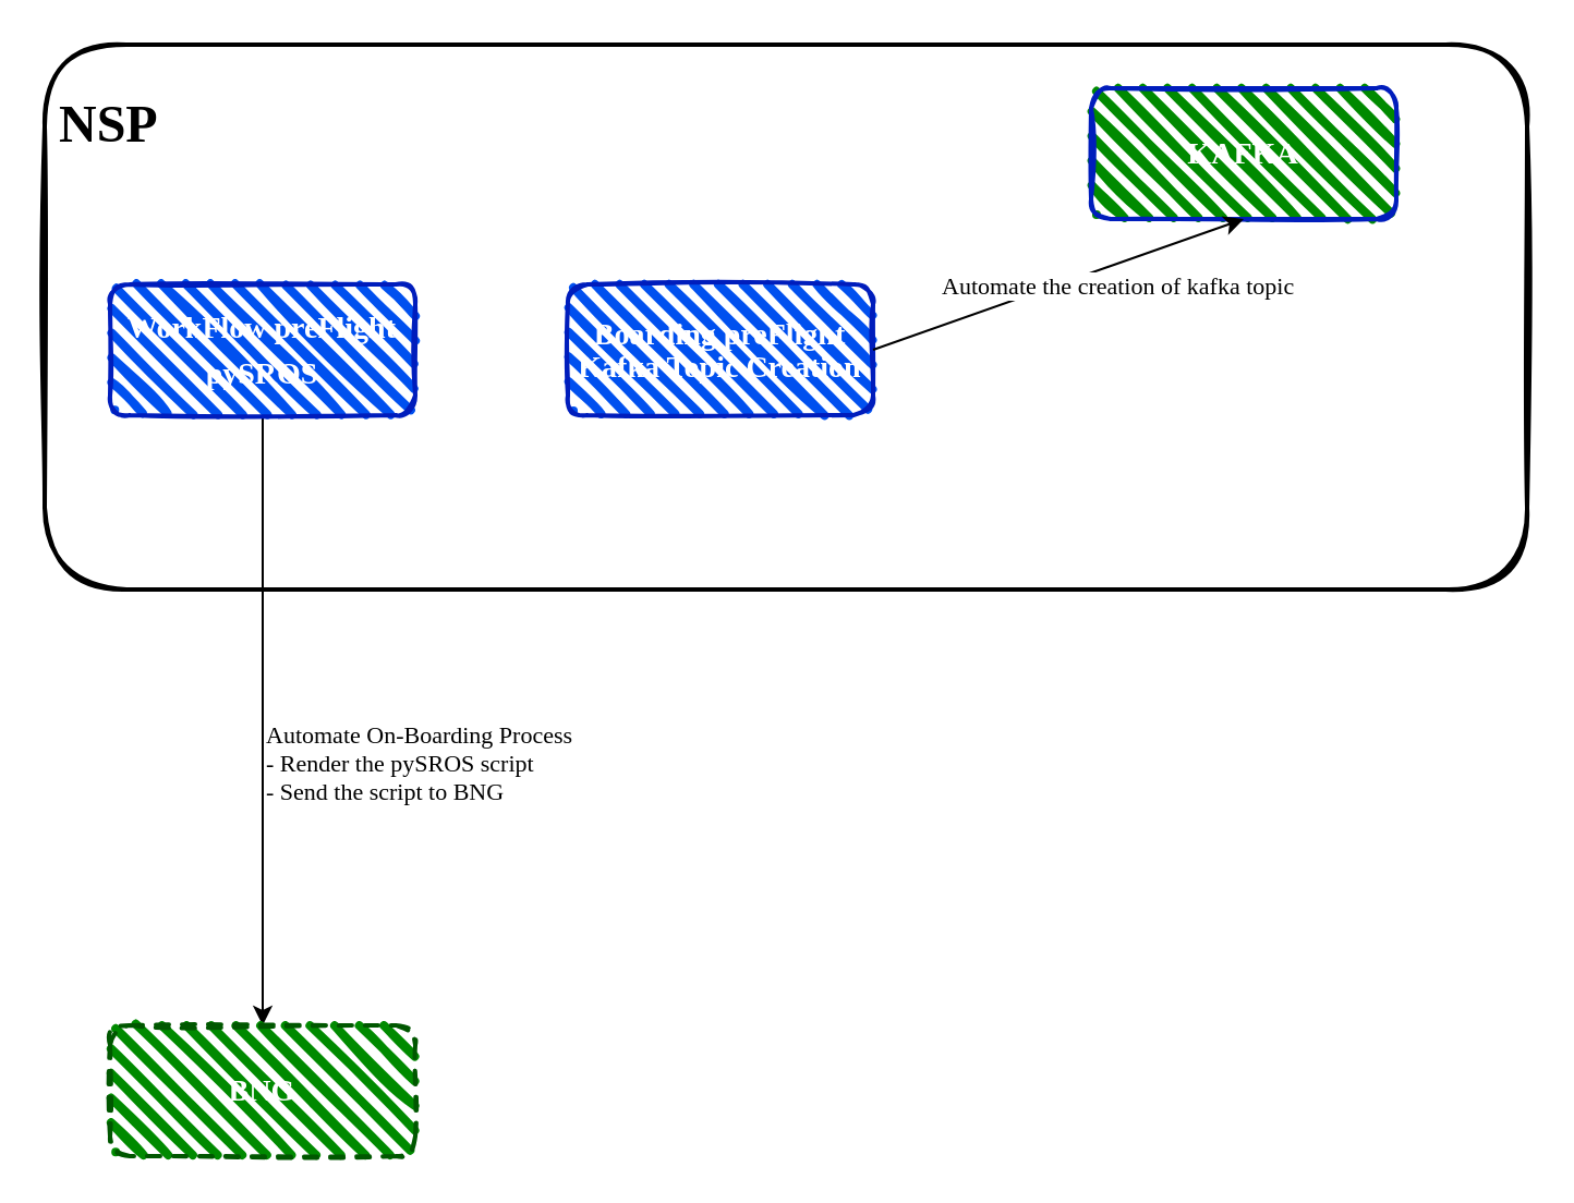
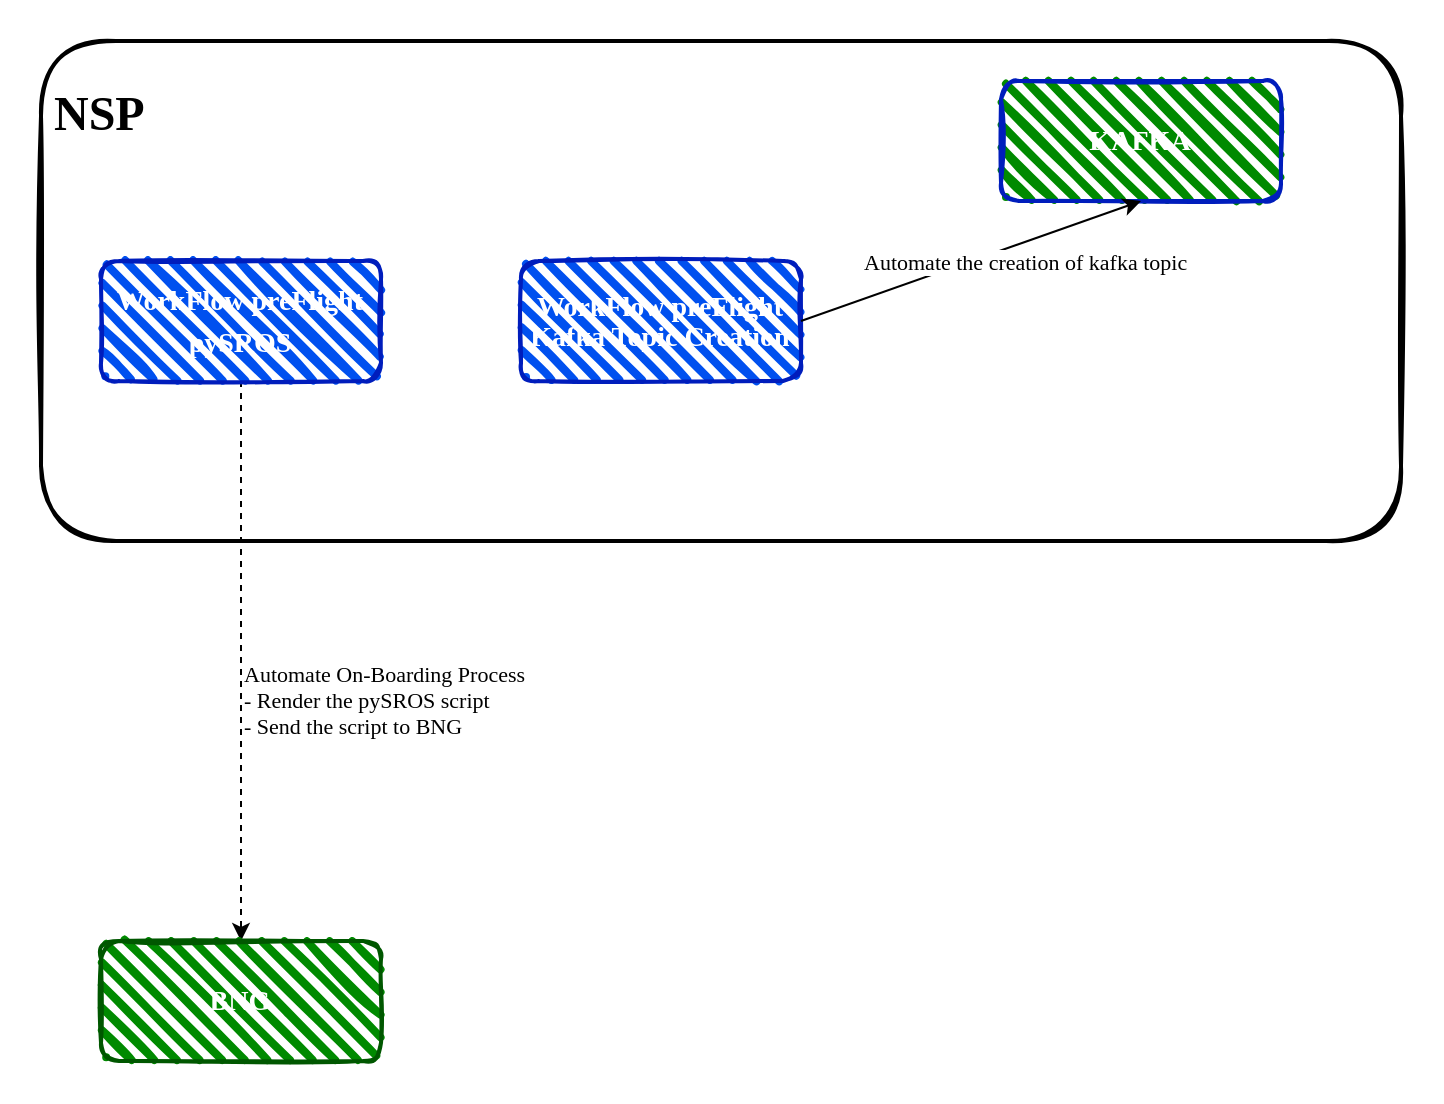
- <mxCell id="7" value="&lt;h4 style=&quot;font-size: 14px; line-height: 100%;&quot;&gt;&lt;font face=&quot;Comic Sans MS&quot;&gt;Boarding preFlight&lt;br&gt;&lt;/font&gt;&lt;font face=&quot;Comic Sans MS&quot;&gt;Kafka Topic Creation&lt;/font&gt;&lt;/h4&gt;" style="rounded=1;whiteSpace=wrap;html=1;strokeWidth=2;fillWeight=4;hachureGap=8;hachureAngle=45;sketch=1;fillColor=#0050ef;fontColor=#ffffff;strokeColor=#001DBC;" vertex="1" parent="1"><mxGeometry x="260" y="130" width="140" height="60" as="geometry" /></mxCell>
+ <mxCell id="7" value="&lt;h4 style=&quot;font-size: 14px; line-height: 100%;&quot;&gt;&lt;font face=&quot;Comic Sans MS&quot;&gt;WorkFlow preFlight&lt;br&gt;&lt;/font&gt;&lt;font face=&quot;Comic Sans MS&quot;&gt;Kafka Topic Creation&lt;/font&gt;&lt;/h4&gt;" style="rounded=1;whiteSpace=wrap;html=1;strokeWidth=2;fillWeight=4;hachureGap=8;hachureAngle=45;sketch=1;fillColor=#0050ef;fontColor=#ffffff;strokeColor=#001DBC;" vertex="1" parent="1"><mxGeometry x="260" y="130" width="140" height="60" as="geometry" /></mxCell>
- <mxCell id="3" style="edgeStyle=none;html=1;exitX=0.5;exitY=1;exitDx=0;exitDy=0;entryX=0.5;entryY=0;entryDx=0;entryDy=0;fontFamily=Comic Sans MS;" parent="1" source="5" target="6" edge="1"><mxGeometry relative="1" as="geometry" /></mxCell>
+ <mxCell id="3" style="edgeStyle=none;html=1;exitX=0.5;exitY=1;exitDx=0;exitDy=0;entryX=0.5;entryY=0;entryDx=0;entryDy=0;fontFamily=Comic Sans MS;dashed=1;" parent="1" source="5" target="6" edge="1"><mxGeometry relative="1" as="geometry" /></mxCell>
- <mxCell id="6" value="&lt;h3&gt;&lt;font face=&quot;Comic Sans MS&quot;&gt;BNG&lt;/font&gt;&lt;/h3&gt;" style="rounded=1;whiteSpace=wrap;html=1;strokeWidth=2;fillWeight=4;hachureGap=8;hachureAngle=45;sketch=1;fillColor=#008a00;fontColor=#ffffff;strokeColor=#005700;dashed=1;" parent="1" vertex="1"><mxGeometry x="50" y="470" width="140" height="60" as="geometry" /></mxCell>
+ <mxCell id="6" value="&lt;h3&gt;&lt;font face=&quot;Comic Sans MS&quot;&gt;BNG&lt;/font&gt;&lt;/h3&gt;" style="rounded=1;whiteSpace=wrap;html=1;strokeWidth=2;fillWeight=4;hachureGap=8;hachureAngle=45;sketch=1;fillColor=#008a00;fontColor=#ffffff;strokeColor=#005700;" parent="1" vertex="1"><mxGeometry x="50" y="470" width="140" height="60" as="geometry" /></mxCell>
